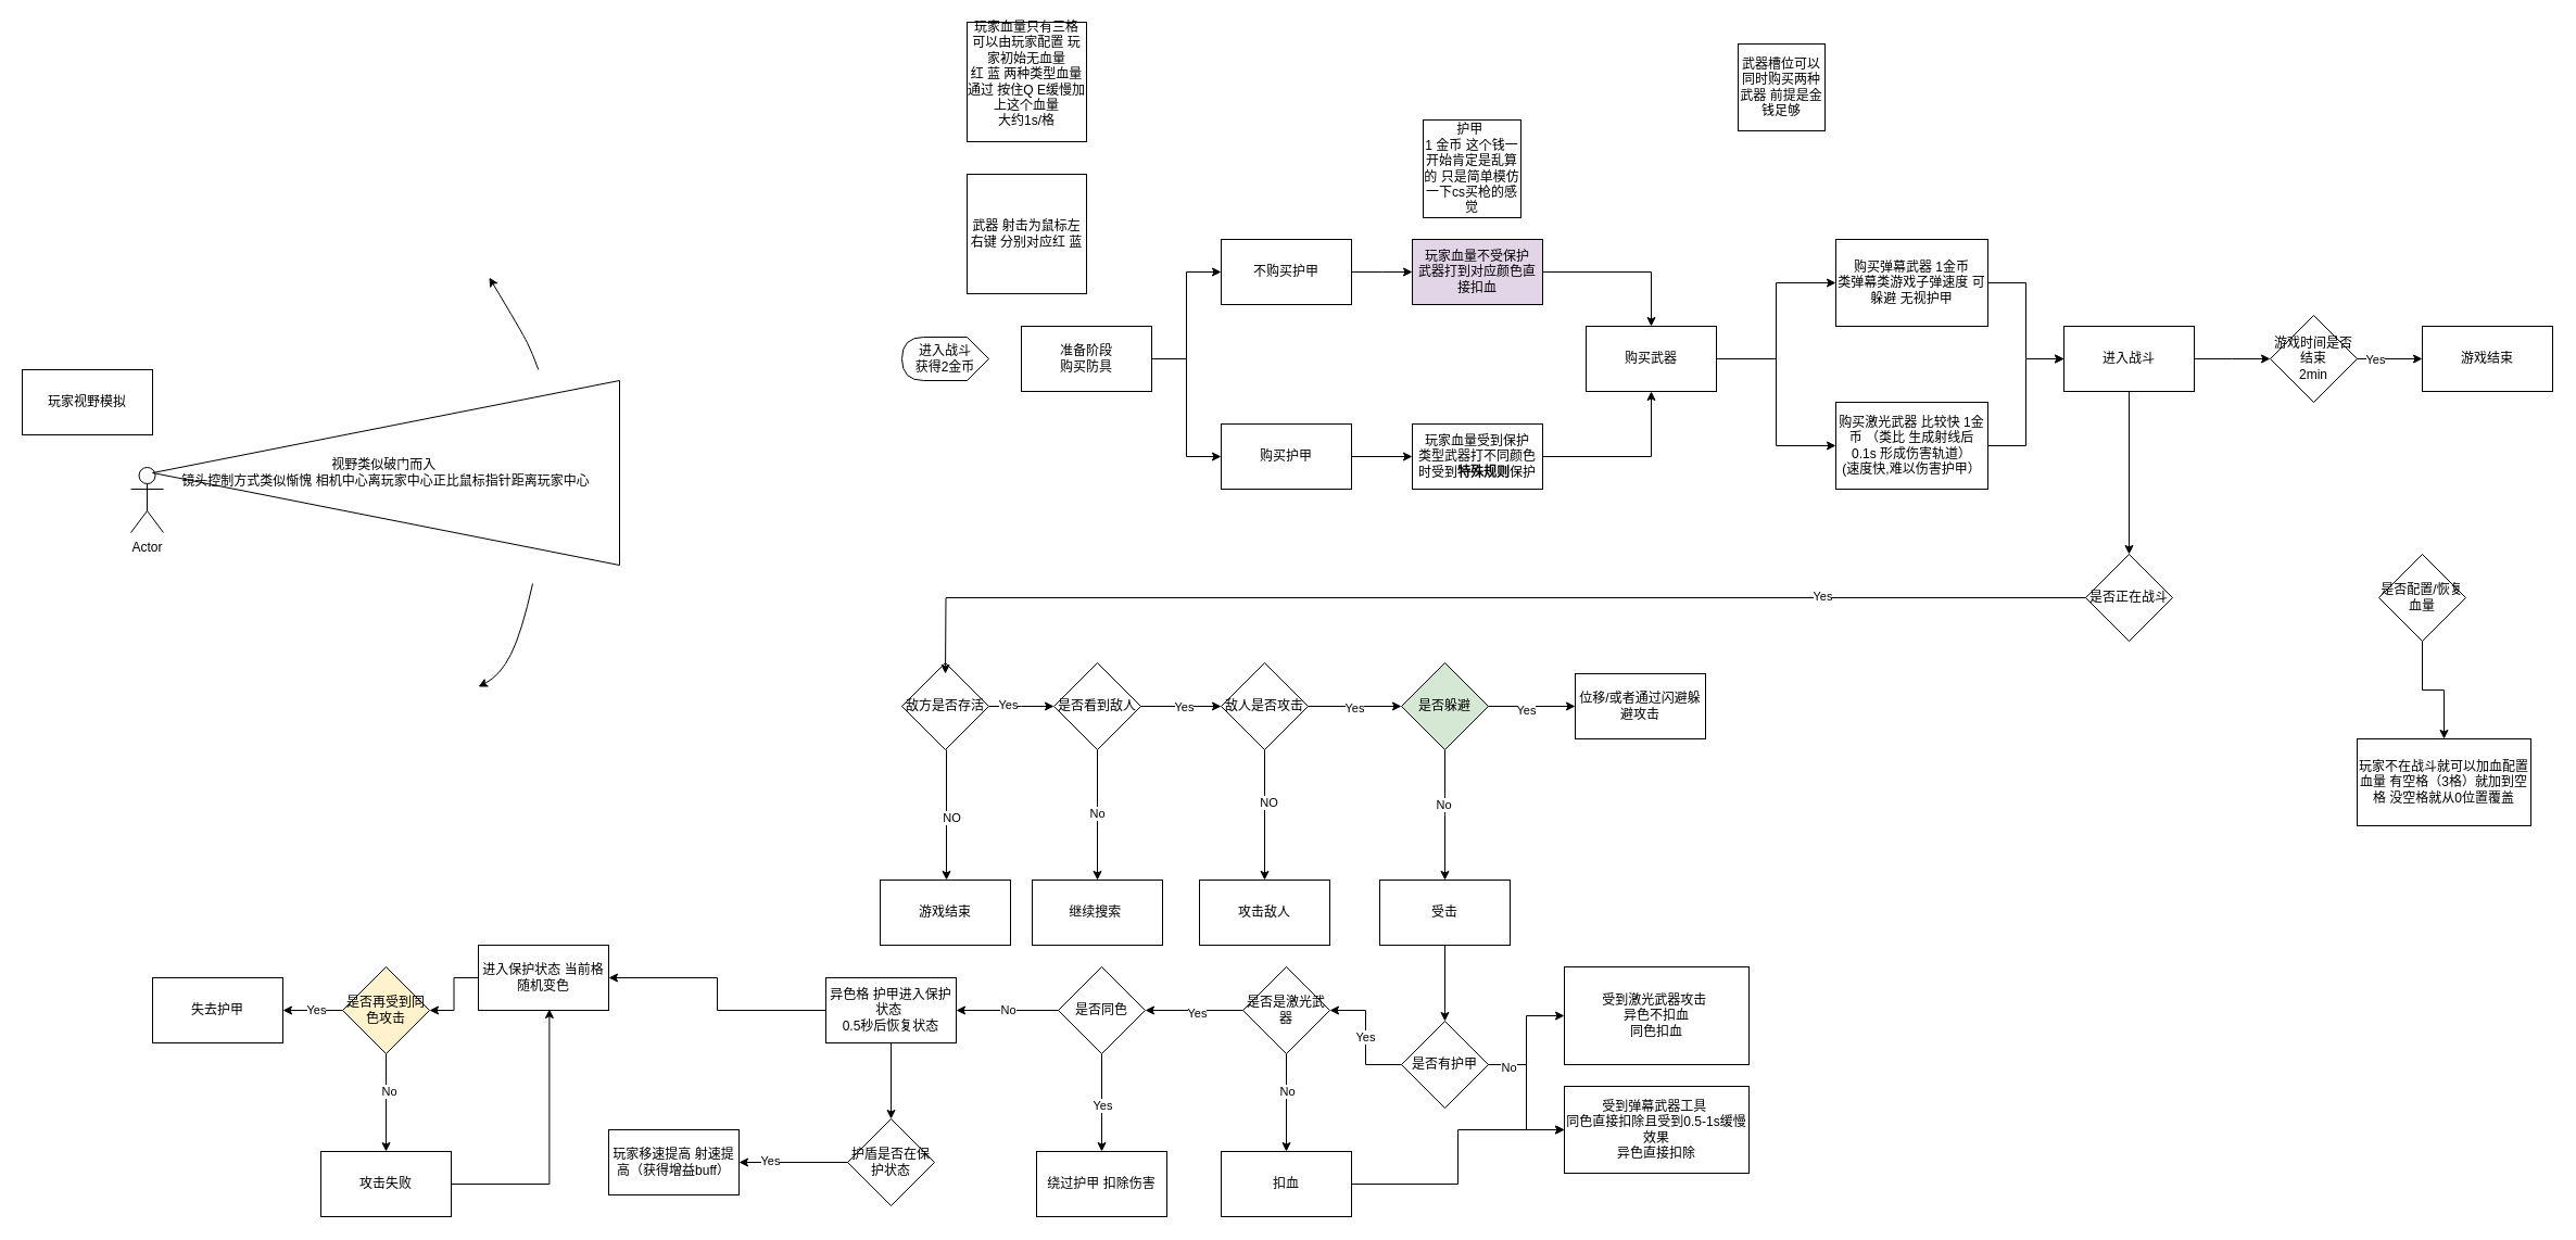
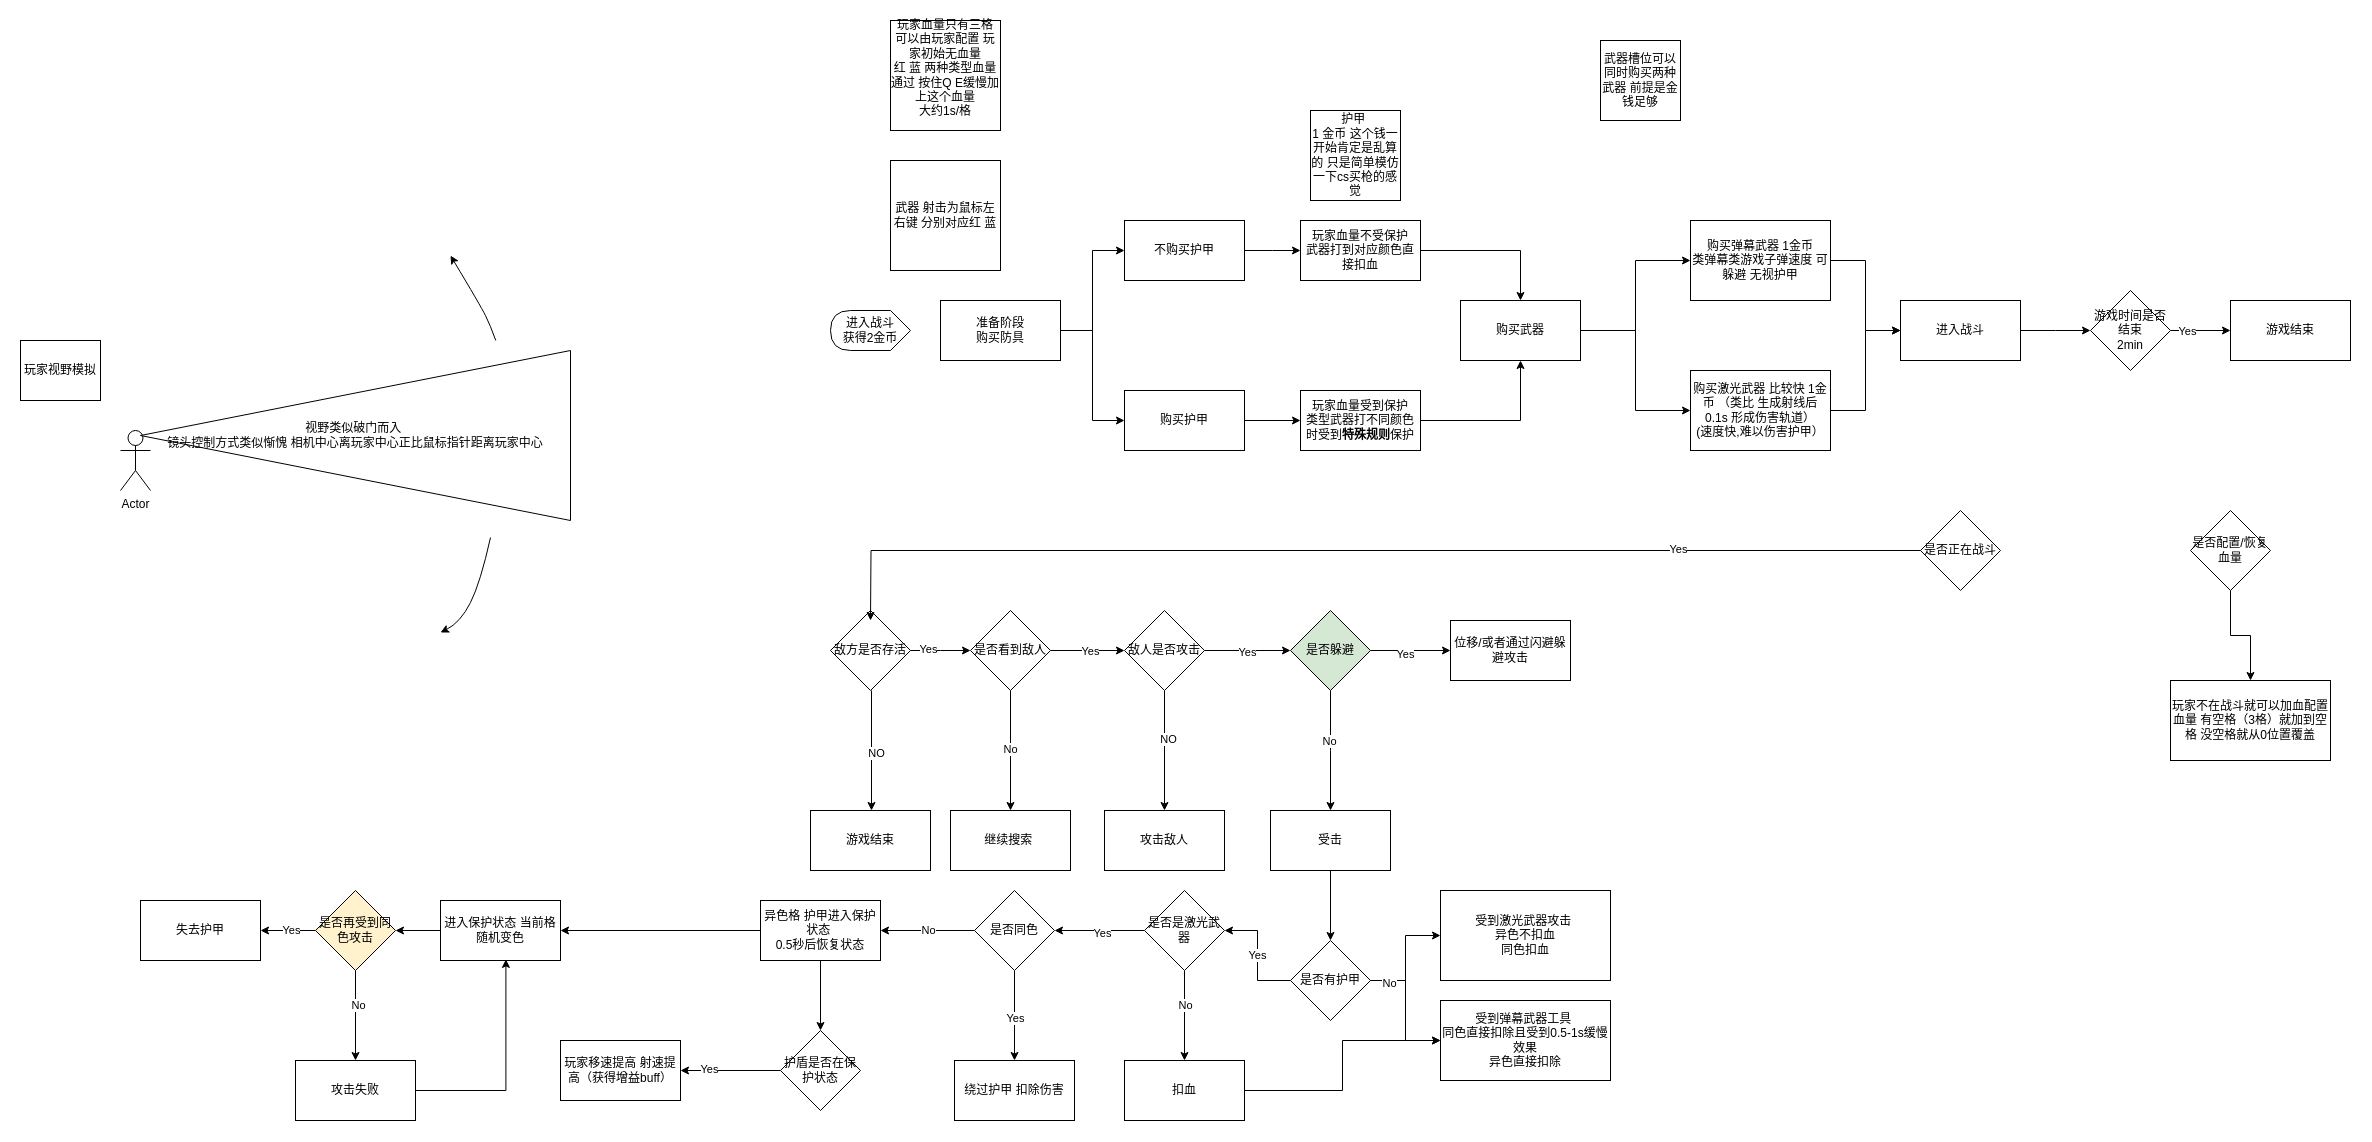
- <mxCell id="21" value="玩家血量不受保护&lt;div&gt;武器打到对应颜色直接扣血&lt;/div&gt;" style="rounded=0;whiteSpace=wrap;html=1;fillColor=#e1d5e7;" vertex="1" parent="1"><mxGeometry x="1300" y="220" width="120" height="60" as="geometry" /></mxCell>
+ <mxCell id="21" value="玩家血量不受保护&lt;div&gt;武器打到对应颜色直接扣血&lt;/div&gt;" style="rounded=0;whiteSpace=wrap;html=1;" vertex="1" parent="1"><mxGeometry x="1300" y="220" width="120" height="60" as="geometry" /></mxCell>
- <mxCell id="40" value="玩家视野模拟" style="whiteSpace=wrap;html=1;" vertex="1" parent="1"><mxGeometry x="20" y="340" width="120" height="60" as="geometry" /></mxCell>
+ <mxCell id="40" value="玩家视野模拟" style="whiteSpace=wrap;html=1;" vertex="1" parent="1"><mxGeometry x="20" y="340" width="80" height="60" as="geometry" /></mxCell>
- <mxCell id="26" style="edgeStyle=orthogonalEdgeStyle;rounded=0;orthogonalLoop=1;jettySize=auto;html=1;" edge="1" parent="1" source="27" target="84"><mxGeometry relative="1" as="geometry" /></mxCell>
- <mxCell id="99" value="进入保护状态 当前格随机变色" style="rounded=0;whiteSpace=wrap;html=1;" vertex="1" parent="1"><mxGeometry x="440" y="870" width="120" height="60" as="geometry" /></mxCell>
+ <mxCell id="99" value="进入保护状态 当前格随机变色" style="rounded=0;whiteSpace=wrap;html=1;" vertex="1" parent="1"><mxGeometry x="440" y="900" width="120" height="60" as="geometry" /></mxCell>
